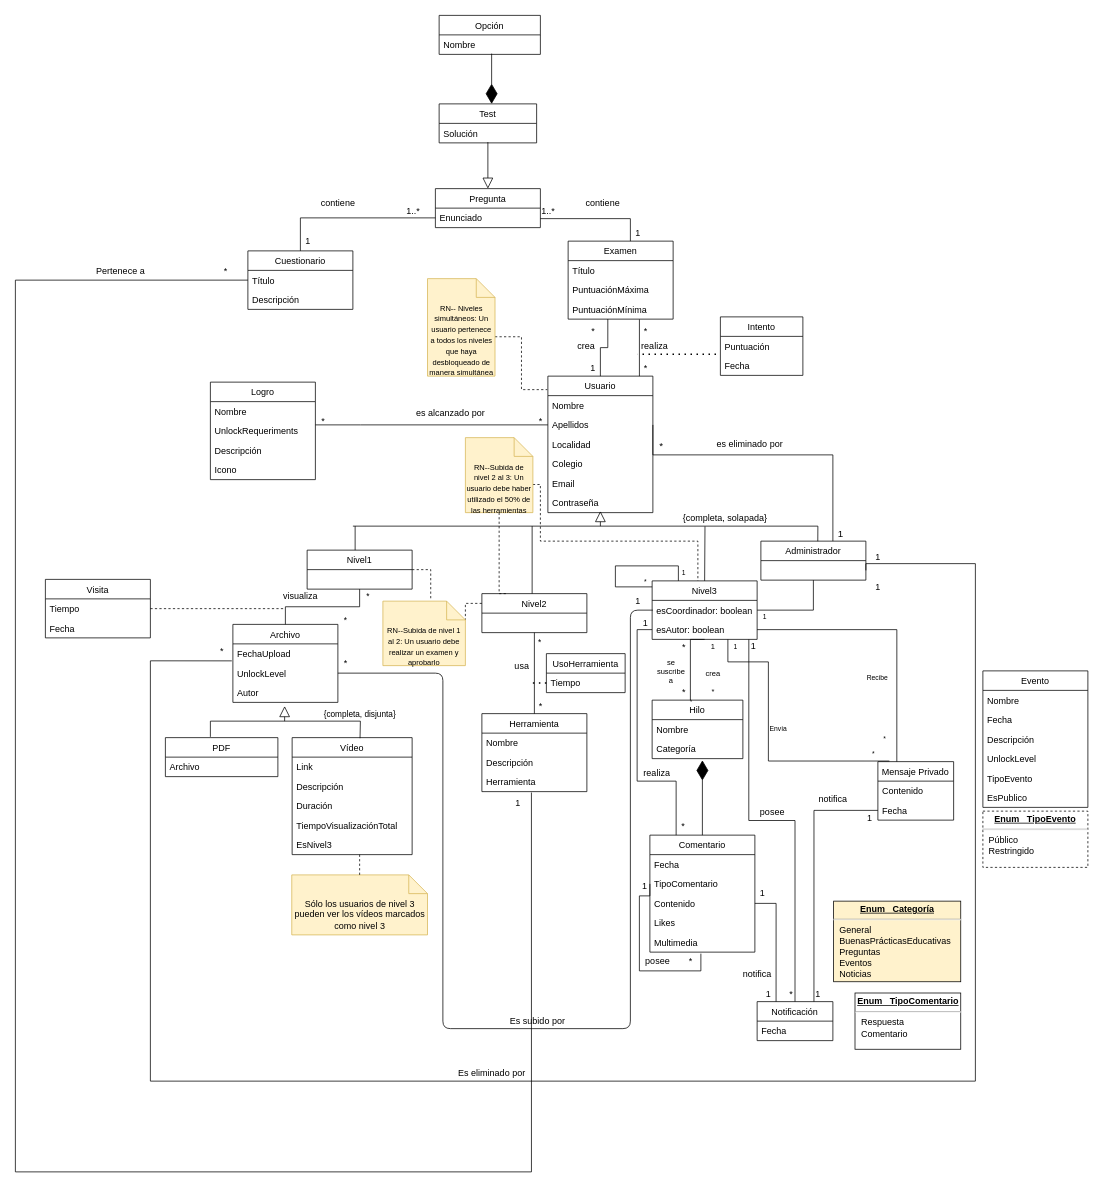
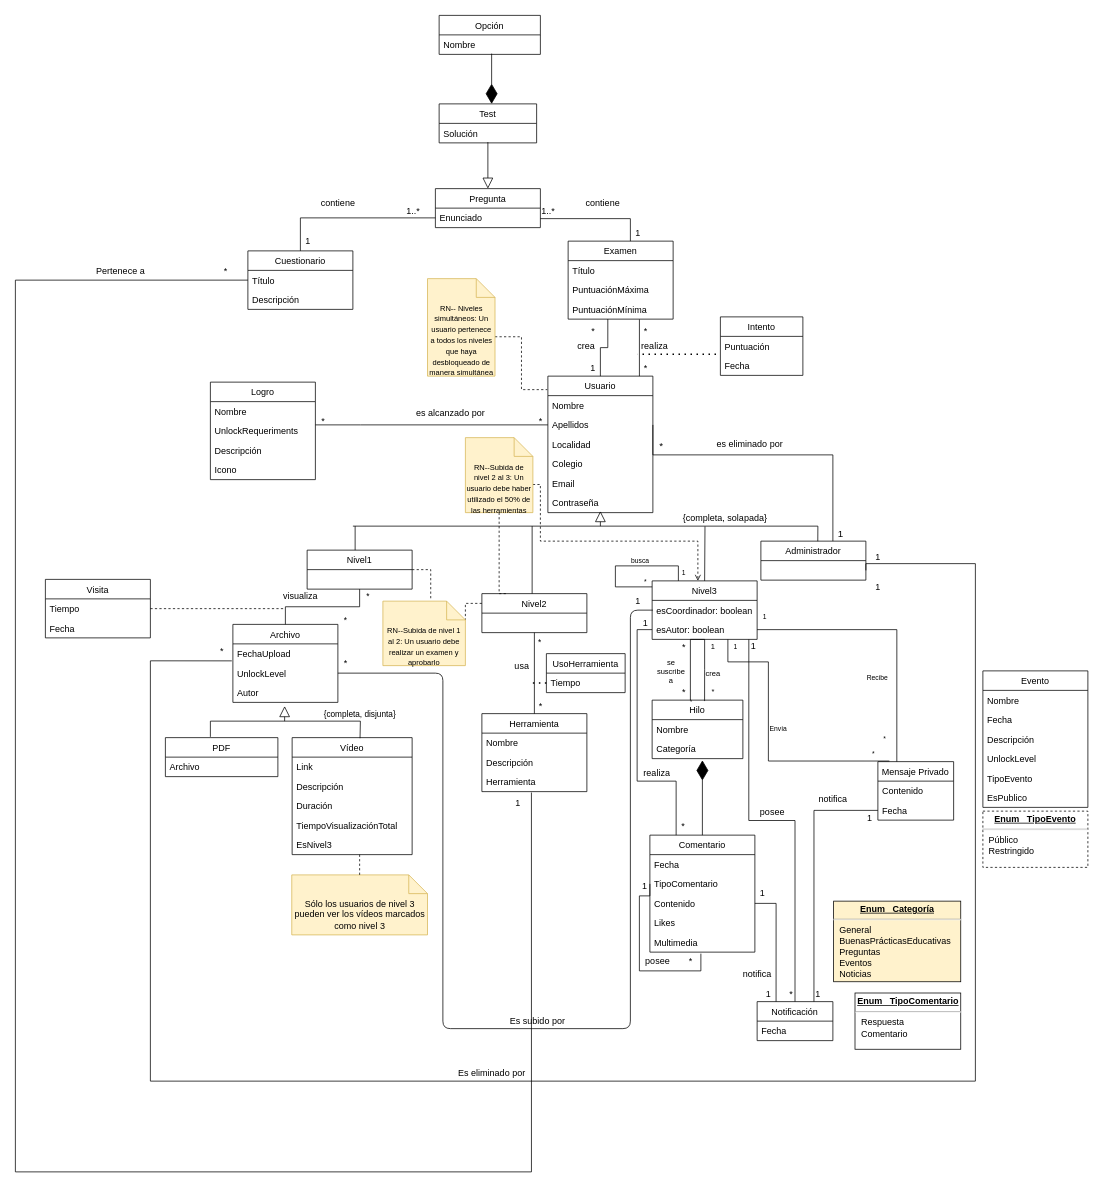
+ <mxCell id="124" value="busca" style="text;html=1;align=center;verticalAlign=middle;resizable=0;points=[];autosize=1;fontSize=9;" parent="1" vertex="1"><mxGeometry x="833" y="737" width="40" height="20" as="geometry" /></mxCell>
- <mxCell id="166" style="edgeStyle=orthogonalEdgeStyle;rounded=0;orthogonalLoop=1;jettySize=auto;html=1;exitX=0;exitY=0;exitDx=90;exitDy=62.5;exitPerimeter=0;dashed=1;endArrow=none;endFill=0;" parent="1" source="167" target="60" edge="1"><mxGeometry relative="1" as="geometry"><Array as="points"><mxPoint x="720" y="646" /><mxPoint x="720" y="721" /><mxPoint x="930" y="721" /></Array></mxGeometry></mxCell>
+ <mxCell id="166" style="edgeStyle=orthogonalEdgeStyle;rounded=0;orthogonalLoop=1;jettySize=auto;html=1;exitX=0;exitY=0;exitDx=90;exitDy=62.5;exitPerimeter=0;dashed=1;endArrow=open;endFill=0;" parent="1" source="167" target="60" edge="1"><mxGeometry relative="1" as="geometry"><Array as="points"><mxPoint x="720" y="646" /><mxPoint x="720" y="721" /><mxPoint x="930" y="721" /></Array></mxGeometry></mxCell>
- <mxCell id="59" style="edgeStyle=orthogonalEdgeStyle;rounded=0;orthogonalLoop=1;jettySize=auto;html=1;startArrow=none;startFill=0;endArrow=none;endFill=0;fontSize=10;" parent="1" source="60" target="66" edge="1"><mxGeometry relative="1" as="geometry" /></mxCell>
+ <mxCell id="59" style="edgeStyle=orthogonalEdgeStyle;rounded=0;orthogonalLoop=1;jettySize=auto;html=1;entryX=0.578;entryY=0.016;entryDx=0;entryDy=0;entryPerimeter=0;startArrow=none;startFill=0;endArrow=none;endFill=0;fontSize=10;" parent="1" source="60" target="22" edge="1"><mxGeometry relative="1" as="geometry" /></mxCell>
